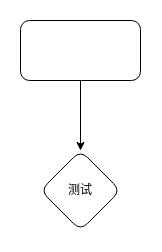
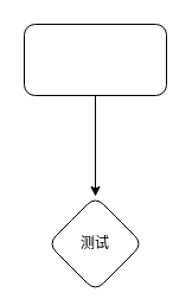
- <mxCell id="4" value="测试" style="rhombus;whiteSpace=wrap;html=1;rounded=1;" vertex="1" parent="1"><mxGeometry x="40" y="150" width="80" height="80" as="geometry" /></mxCell>
+ <mxCell id="4" value="测试" style="rhombus;whiteSpace=wrap;html=1;rounded=1;" vertex="1" parent="1"><mxGeometry x="40" y="165" width="80" height="80" as="geometry" /></mxCell>
